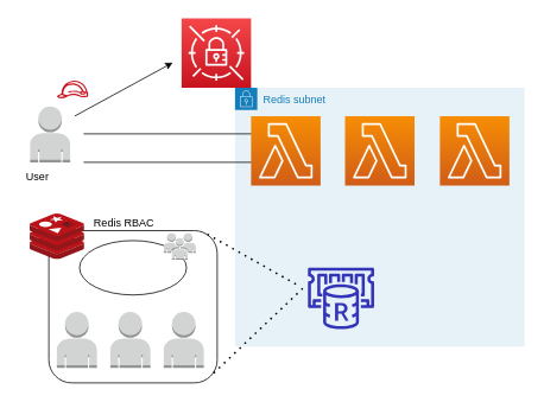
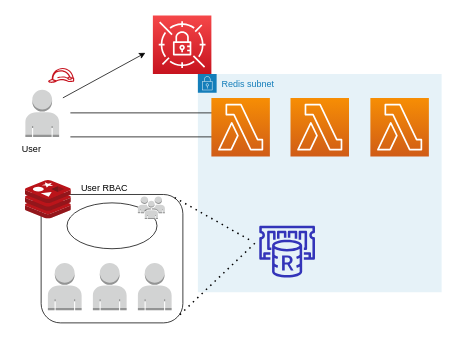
- <mxCell id="24" value="Redis RBAC" style="text;html=1;align=center;verticalAlign=middle;resizable=0;points=[];autosize=1;" vertex="1" parent="1"><mxGeometry x="98" y="240" width="80" height="20" as="geometry" /></mxCell>
+ <mxCell id="24" value="User RBAC" style="text;html=1;align=center;verticalAlign=middle;resizable=0;points=[];autosize=1;" vertex="1" parent="1"><mxGeometry x="98" y="240" width="80" height="20" as="geometry" /></mxCell>
